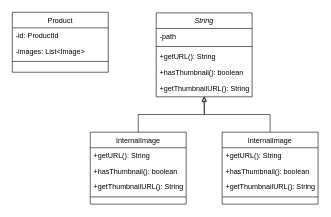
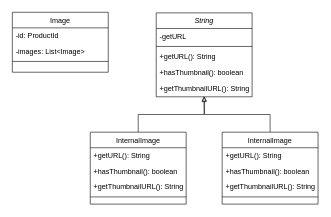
- <mxCell id="2" value="Product" style="swimlane;fontStyle=0;align=center;verticalAlign=top;childLayout=stackLayout;horizontal=1;startSize=26;horizontalStack=0;resizeParent=1;resizeLast=0;collapsible=1;marginBottom=0;rounded=0;shadow=0;strokeWidth=1;" vertex="1" parent="1"><mxGeometry x="20" y="20" width="160" height="100" as="geometry"><mxRectangle x="230" y="140" width="160" height="26" as="alternateBounds" /></mxGeometry></mxCell>
+ <mxCell id="2" value="Image" style="swimlane;fontStyle=0;align=center;verticalAlign=top;childLayout=stackLayout;horizontal=1;startSize=26;horizontalStack=0;resizeParent=1;resizeLast=0;collapsible=1;marginBottom=0;rounded=0;shadow=0;strokeWidth=1;" vertex="1" parent="1"><mxGeometry x="20" y="20" width="160" height="100" as="geometry"><mxRectangle x="230" y="140" width="160" height="26" as="alternateBounds" /></mxGeometry></mxCell>
- <mxCell id="7" value="-path" style="text;align=left;verticalAlign=top;spacingLeft=4;spacingRight=4;overflow=hidden;rotatable=0;points=[[0,0.5],[1,0.5]];portConstraint=eastwest;" vertex="1" parent="6"><mxGeometry y="26" width="160" height="26" as="geometry" /></mxCell>
+ <mxCell id="7" value="-getURL" style="text;align=left;verticalAlign=top;spacingLeft=4;spacingRight=4;overflow=hidden;rotatable=0;points=[[0,0.5],[1,0.5]];portConstraint=eastwest;" vertex="1" parent="6"><mxGeometry y="26" width="160" height="26" as="geometry" /></mxCell>
